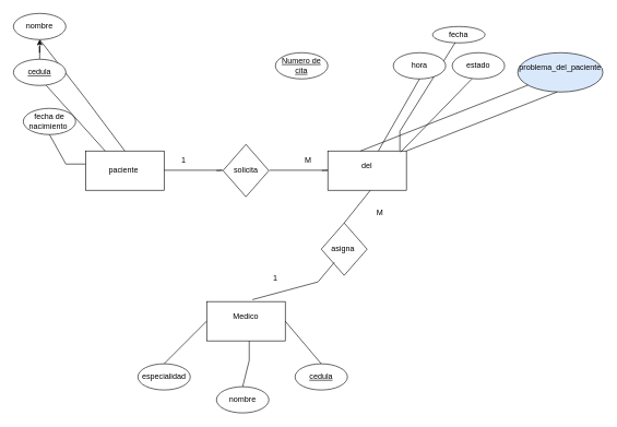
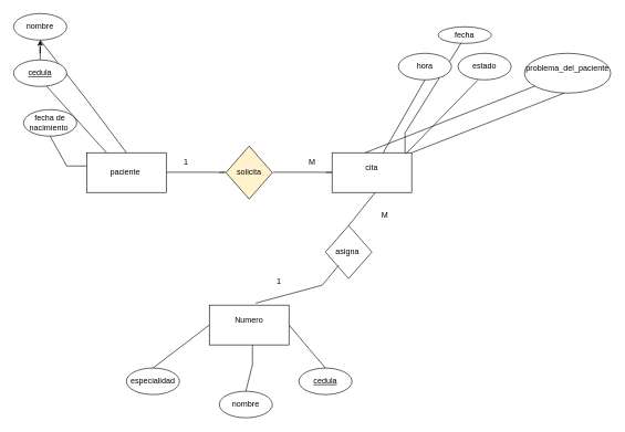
- <mxCell id="24" value="&lt;u&gt;Numero de cita&lt;/u&gt;" style="ellipse;whiteSpace=wrap;html=1;" vertex="1" parent="1"><mxGeometry x="420" y="80" width="80" height="40" as="geometry" /></mxCell>
- <mxCell id="26" value="problema_del_paciente&lt;div&gt;&lt;br&gt;&lt;/div&gt;" style="ellipse;whiteSpace=wrap;html=1;fillColor=#dae8fc;" vertex="1" parent="1"><mxGeometry x="790" y="80" width="130" height="60" as="geometry" /></mxCell>
+ <mxCell id="26" value="problema_del_paciente&lt;div&gt;&lt;br&gt;&lt;/div&gt;" style="ellipse;whiteSpace=wrap;html=1;" vertex="1" parent="1"><mxGeometry x="790" y="80" width="130" height="60" as="geometry" /></mxCell>
- <mxCell id="12" value="solicita" style="rhombus;whiteSpace=wrap;html=1;" vertex="1" parent="1"><mxGeometry x="340" y="220" width="70" height="80" as="geometry" /></mxCell>
+ <mxCell id="12" value="solicita" style="rhombus;whiteSpace=wrap;html=1;fillColor=#fff2cc;" vertex="1" parent="1"><mxGeometry x="340" y="220" width="70" height="80" as="geometry" /></mxCell>
- <mxCell id="4" value="del&lt;div&gt;&lt;br&gt;&lt;/div&gt;" style="rounded=0;whiteSpace=wrap;html=1;" vertex="1" parent="1"><mxGeometry x="500" y="230" width="120" height="60" as="geometry" /></mxCell>
+ <mxCell id="4" value="cita&lt;div&gt;&lt;br&gt;&lt;/div&gt;" style="rounded=0;whiteSpace=wrap;html=1;" vertex="1" parent="1"><mxGeometry x="500" y="230" width="120" height="60" as="geometry" /></mxCell>
- <mxCell id="3" value="Medico&lt;div&gt;&lt;br&gt;&lt;/div&gt;" style="rounded=0;whiteSpace=wrap;html=1;" vertex="1" parent="1"><mxGeometry x="315" y="460" width="120" height="60" as="geometry" /></mxCell>
+ <mxCell id="3" value="Numero&lt;div&gt;&lt;br&gt;&lt;/div&gt;" style="rounded=0;whiteSpace=wrap;html=1;" vertex="1" parent="1"><mxGeometry x="315" y="460" width="120" height="60" as="geometry" /></mxCell>
- <mxCell id="20" value="especialidad" style="ellipse;whiteSpace=wrap;html=1;" vertex="1" parent="1"><mxGeometry x="210" y="555" width="80" height="40" as="geometry" /></mxCell>
+ <mxCell id="20" value="especialidad" style="ellipse;whiteSpace=wrap;html=1;" vertex="1" parent="1"><mxGeometry x="190" y="555" width="80" height="40" as="geometry" /></mxCell>
